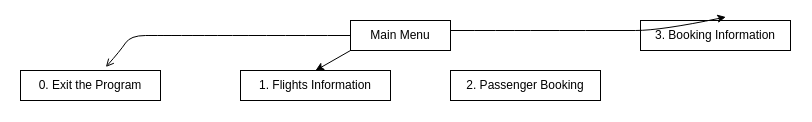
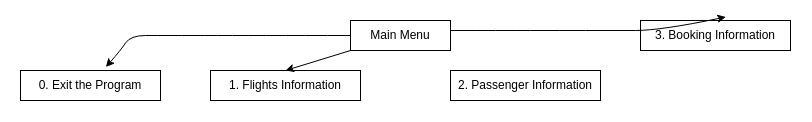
- <mxCell id="7" value="" style="curved=1;endArrow=open;html=1;entryX=0.61;entryY=-0.117;entryDx=0;entryDy=0;entryPerimeter=0;exitX=0;exitY=0.5;exitDx=0;exitDy=0;" edge="1" parent="1" source="2" target="6"><mxGeometry width="50" height="50" relative="1" as="geometry"><mxPoint x="120" y="100" as="sourcePoint" /><mxPoint x="170" y="50" as="targetPoint" /><Array as="points"><mxPoint x="160" y="35" /><mxPoint x="130" y="35" /><mxPoint x="120" y="50" /></Array></mxGeometry></mxCell>
+ <mxCell id="7" value="" style="curved=1;endArrow=classic;html=1;entryX=0.61;entryY=-0.117;entryDx=0;entryDy=0;entryPerimeter=0;exitX=0;exitY=0.5;exitDx=0;exitDy=0;" edge="1" parent="1" source="2" target="6"><mxGeometry width="50" height="50" relative="1" as="geometry"><mxPoint x="120" y="100" as="sourcePoint" /><mxPoint x="170" y="50" as="targetPoint" /><Array as="points"><mxPoint x="160" y="35" /><mxPoint x="130" y="35" /><mxPoint x="120" y="50" /></Array></mxGeometry></mxCell>
- <mxCell id="4" value="1. Flights Information" style="text;html=1;strokeColor=default;fillColor=none;align=center;verticalAlign=middle;whiteSpace=wrap;rounded=0;" vertex="1" parent="1"><mxGeometry x="240" y="70" width="150" height="30" as="geometry" /></mxCell>
+ <mxCell id="4" value="1. Flights Information" style="text;html=1;strokeColor=default;fillColor=none;align=center;verticalAlign=middle;whiteSpace=wrap;rounded=0;" vertex="1" parent="1"><mxGeometry x="210" y="70" width="150" height="30" as="geometry" /></mxCell>
- <mxCell id="3" value="2. Passenger Booking" style="text;html=1;strokeColor=default;fillColor=none;align=center;verticalAlign=middle;whiteSpace=wrap;rounded=0;" vertex="1" parent="1"><mxGeometry x="450" y="70" width="150" height="30" as="geometry" /></mxCell>
+ <mxCell id="3" value="2. Passenger Information" style="text;html=1;strokeColor=default;fillColor=none;align=center;verticalAlign=middle;whiteSpace=wrap;rounded=0;" vertex="1" parent="1"><mxGeometry x="450" y="70" width="150" height="30" as="geometry" /></mxCell>
